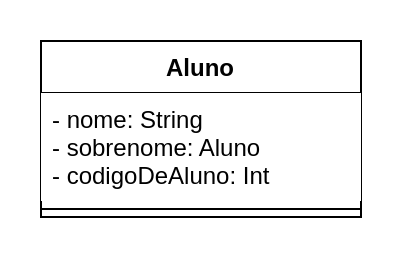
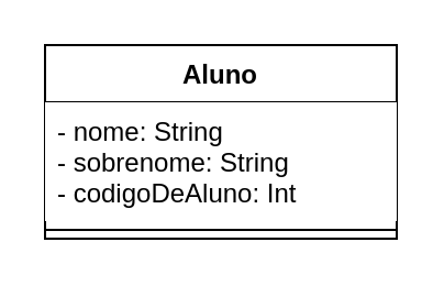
- <mxCell id="3" value="- nome: String&#10;- sobrenome: Aluno&#10;- codigoDeAluno: Int" style="text;strokeColor=none;align=left;verticalAlign=top;spacingLeft=4;spacingRight=4;overflow=hidden;rotatable=0;points=[[0,0.5],[1,0.5]];portConstraint=eastwest;fillColor=#ffffff;" vertex="1" parent="2"><mxGeometry y="26" width="160" height="54" as="geometry" /></mxCell>
+ <mxCell id="3" value="- nome: String&#10;- sobrenome: String&#10;- codigoDeAluno: Int" style="text;strokeColor=none;align=left;verticalAlign=top;spacingLeft=4;spacingRight=4;overflow=hidden;rotatable=0;points=[[0,0.5],[1,0.5]];portConstraint=eastwest;fillColor=#ffffff;" vertex="1" parent="2"><mxGeometry y="26" width="160" height="54" as="geometry" /></mxCell>
